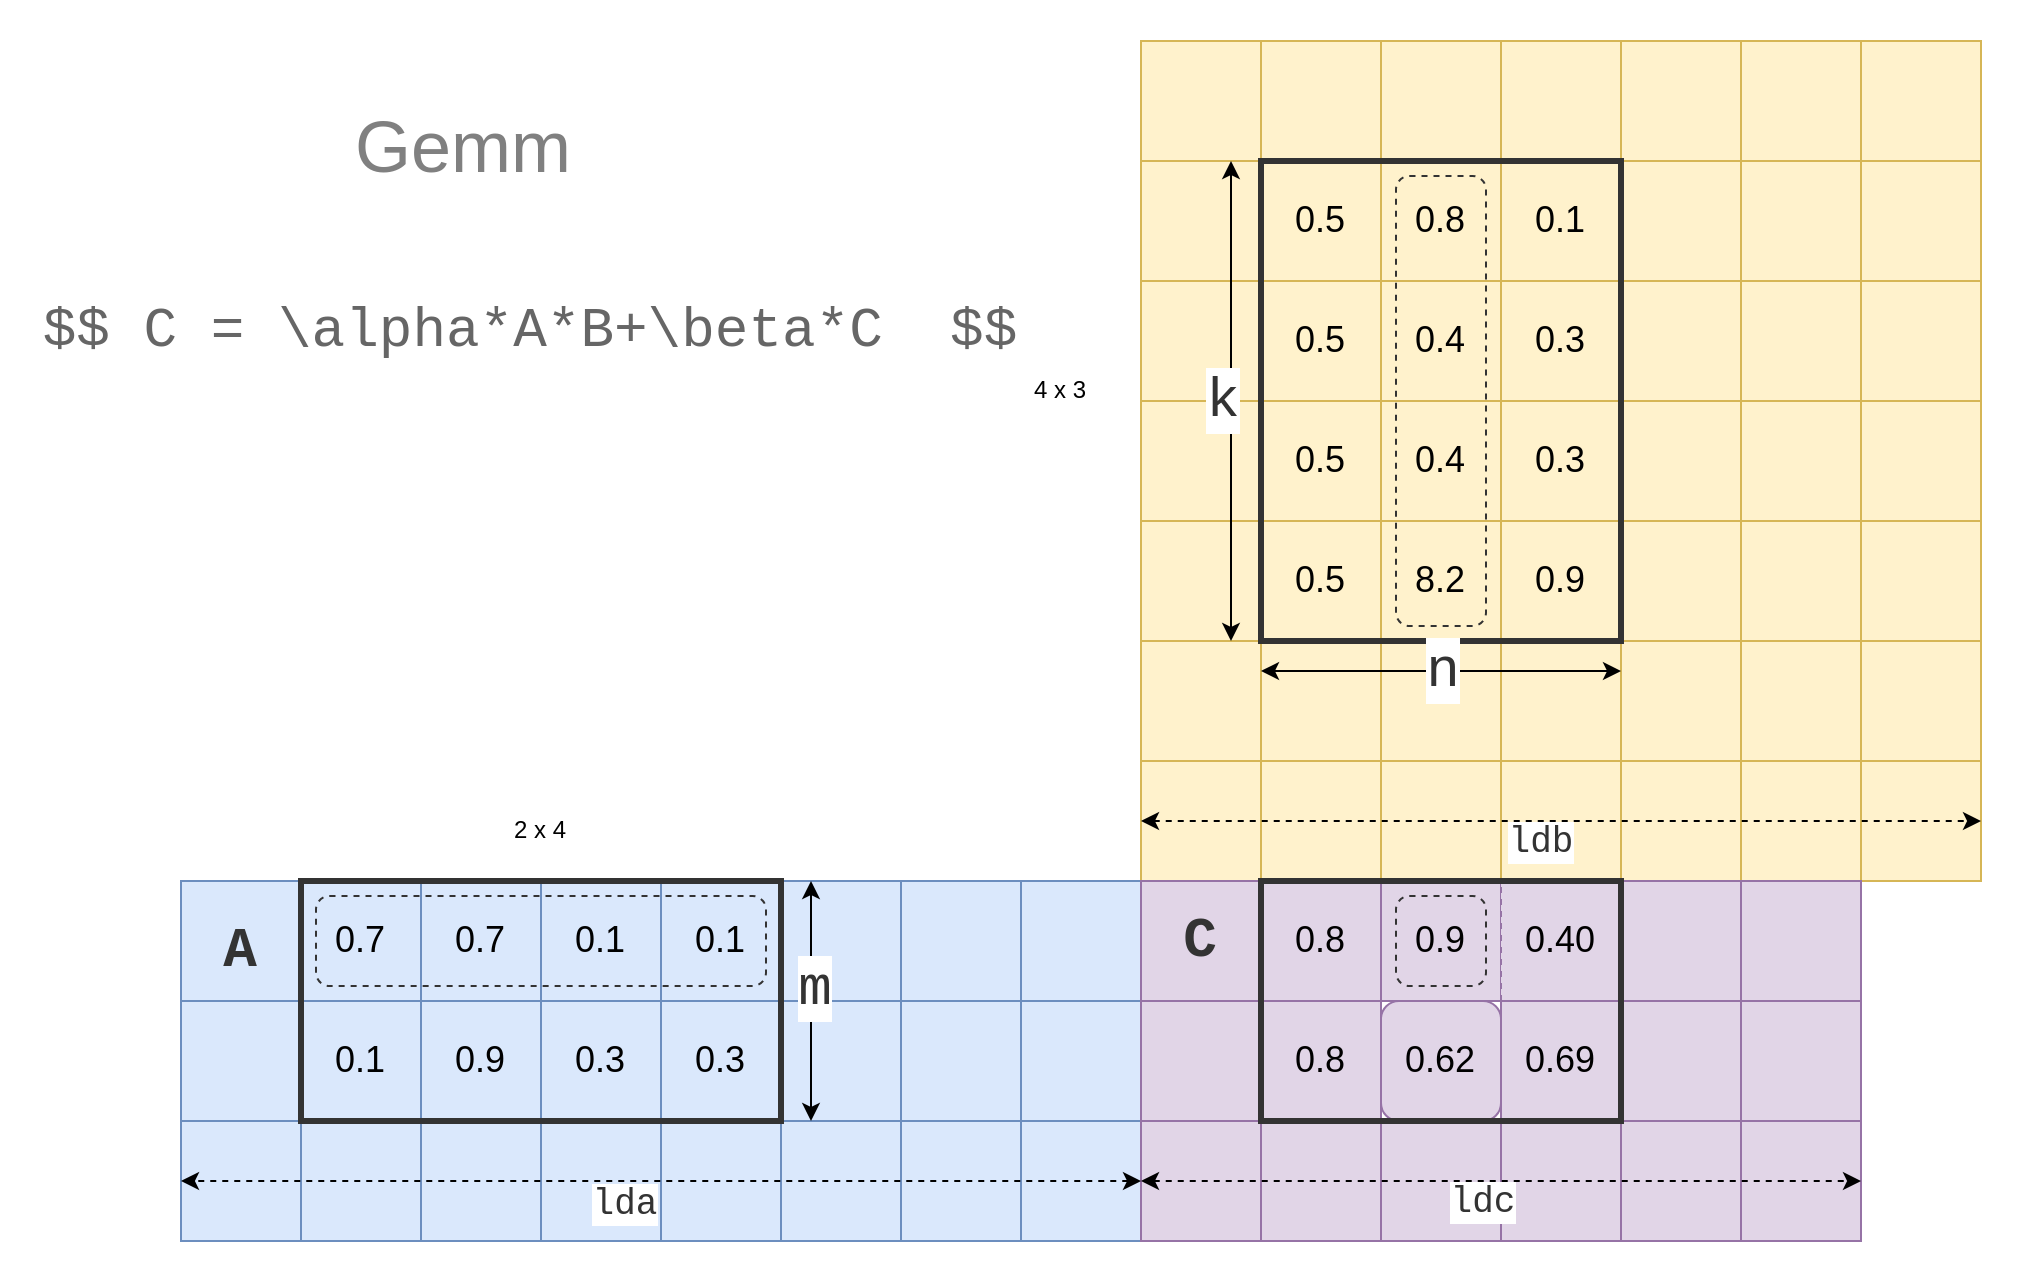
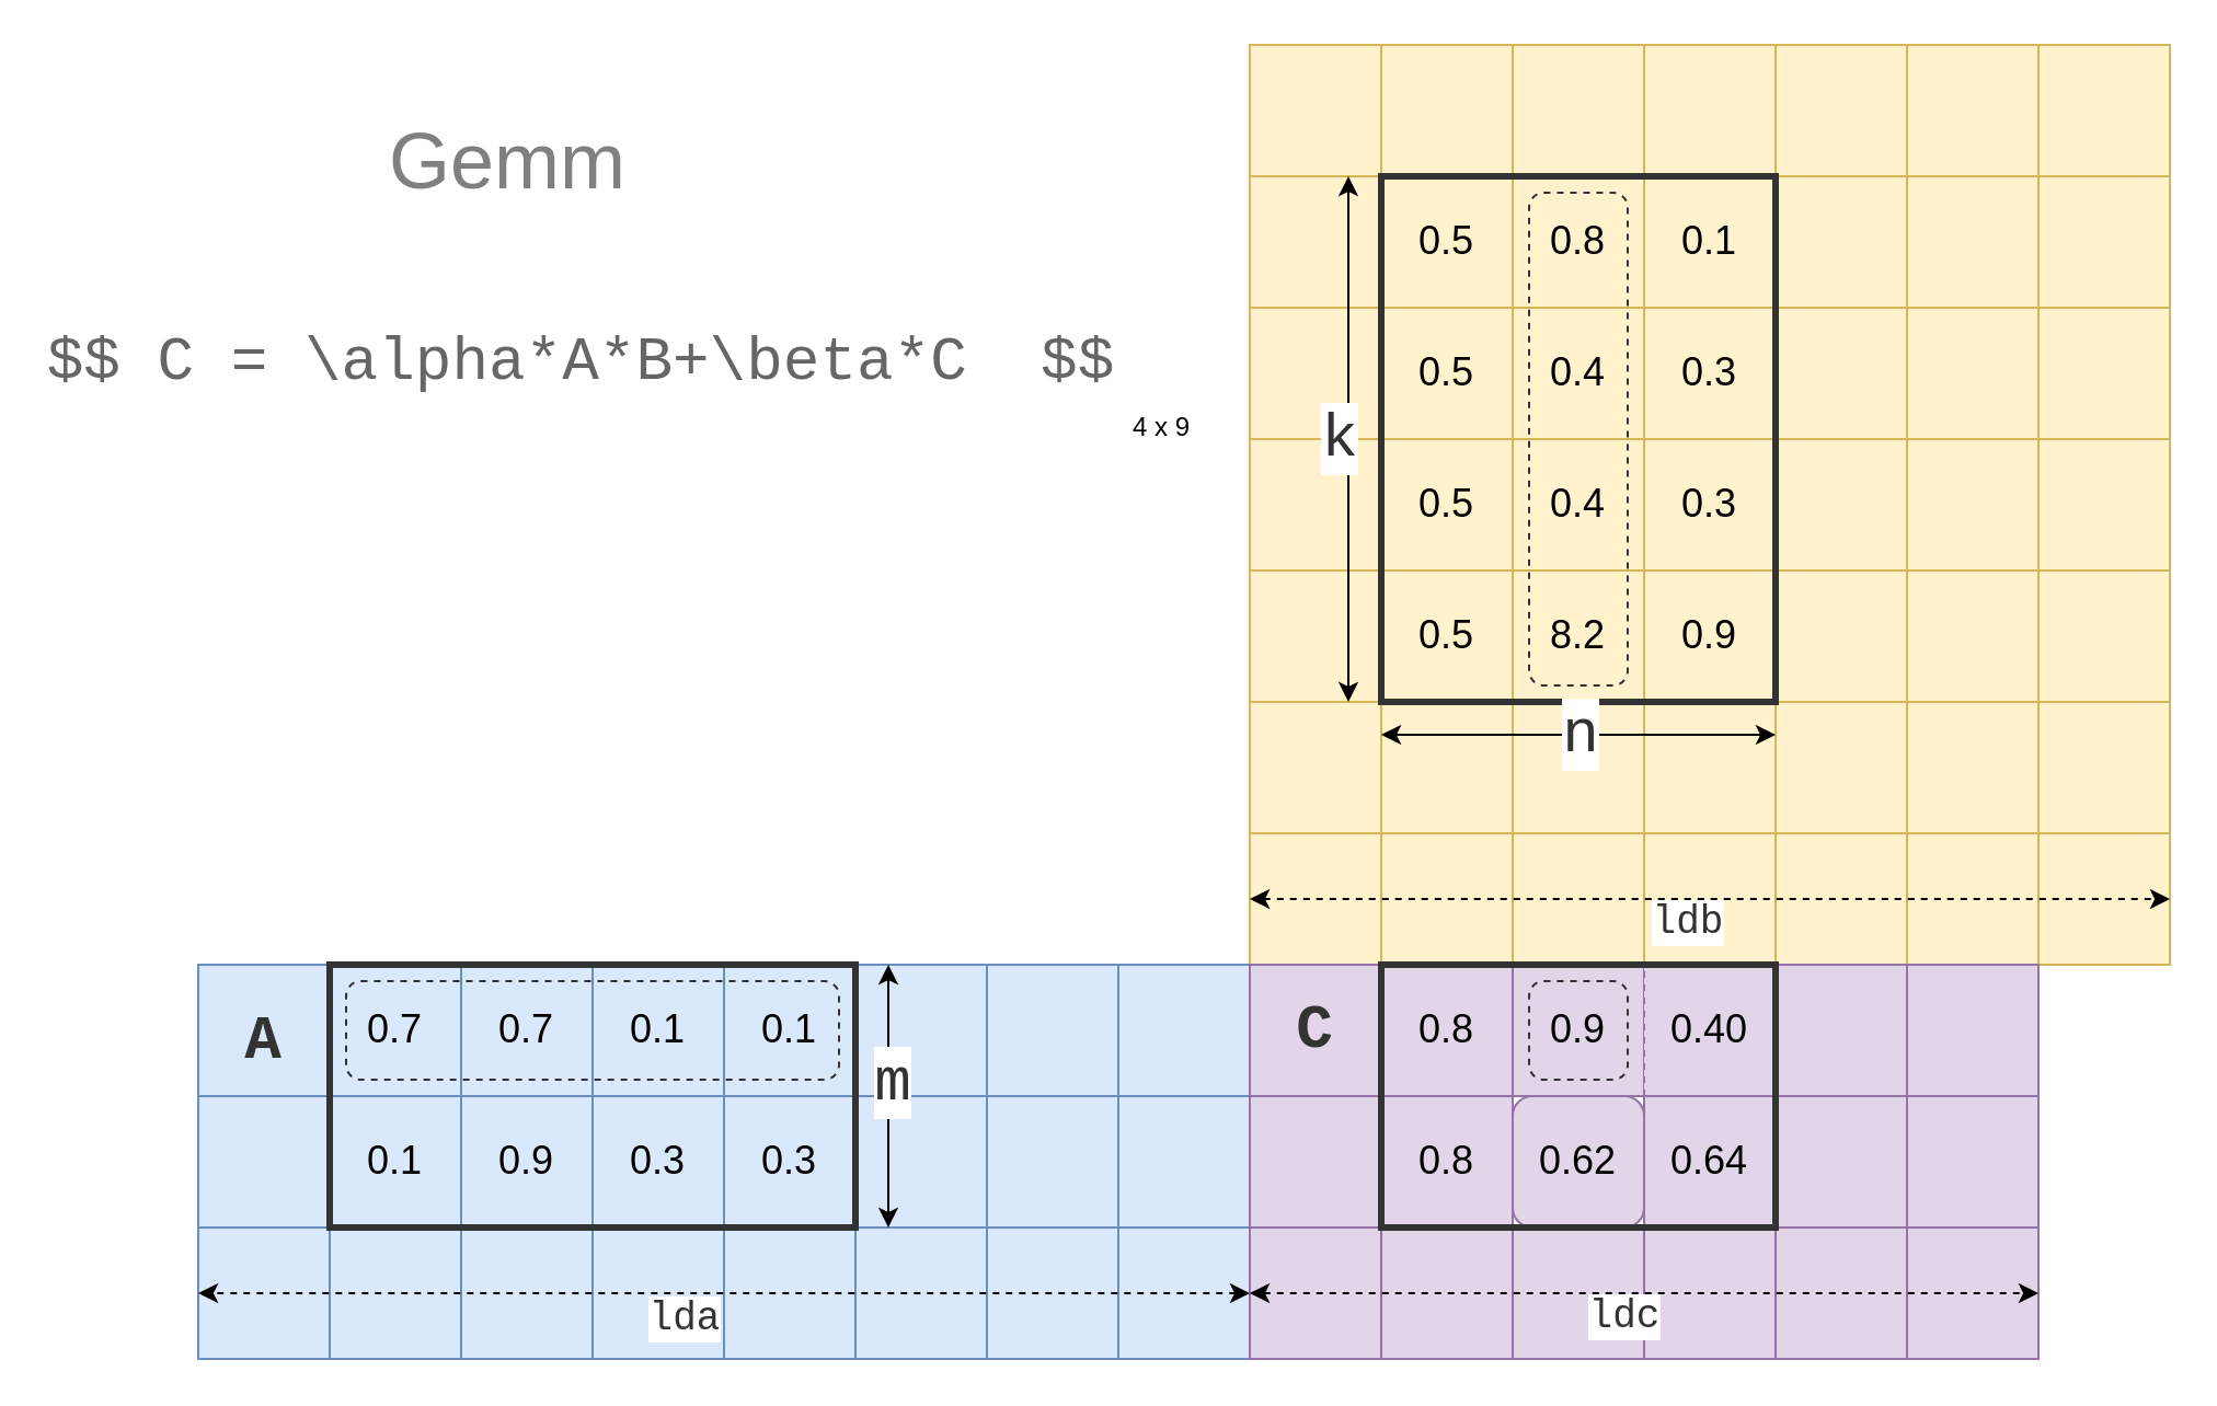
- <mxCell id="102" value="4 x 3" style="text;html=1;strokeColor=none;fillColor=none;align=center;verticalAlign=middle;whiteSpace=wrap;rounded=0;" parent="1" vertex="1"><mxGeometry x="500" y="180" width="60" height="30" as="geometry" /></mxCell>
+ <mxCell id="102" value="4 x 9" style="text;html=1;strokeColor=none;fillColor=none;align=center;verticalAlign=middle;whiteSpace=wrap;rounded=0;" parent="1" vertex="1"><mxGeometry x="500" y="180" width="60" height="30" as="geometry" /></mxCell>
- <mxCell id="101" value="2 x 4" style="text;html=1;strokeColor=none;fillColor=none;align=center;verticalAlign=middle;whiteSpace=wrap;rounded=0;" parent="1" vertex="1"><mxGeometry x="240" y="400" width="60" height="30" as="geometry" /></mxCell>
- <mxCell id="20" value="0.69" style="whiteSpace=wrap;html=1;aspect=fixed;fontSize=18;strokeColor=#9673a6;fillColor=#e1d5e7;" parent="1" vertex="1"><mxGeometry x="750" y="500" width="60" height="60" as="geometry" /></mxCell>
+ <mxCell id="20" value="0.64" style="whiteSpace=wrap;html=1;aspect=fixed;fontSize=18;strokeColor=#9673a6;fillColor=#e1d5e7;" parent="1" vertex="1"><mxGeometry x="750" y="500" width="60" height="60" as="geometry" /></mxCell>
